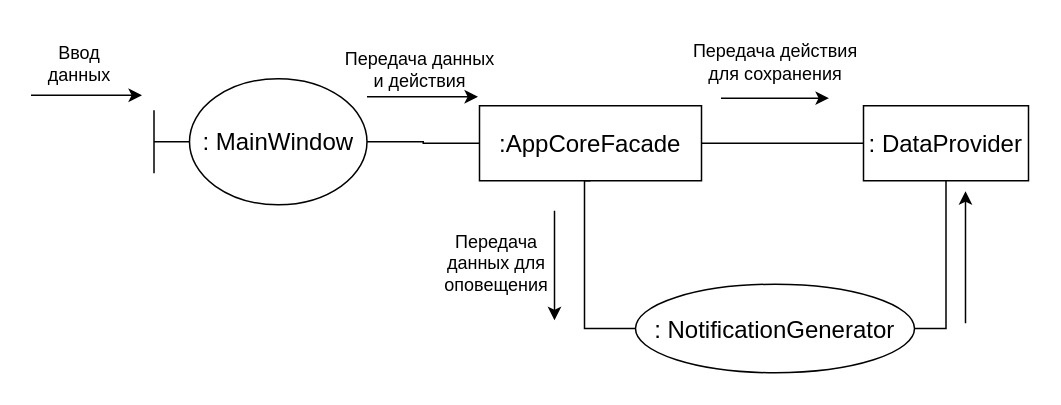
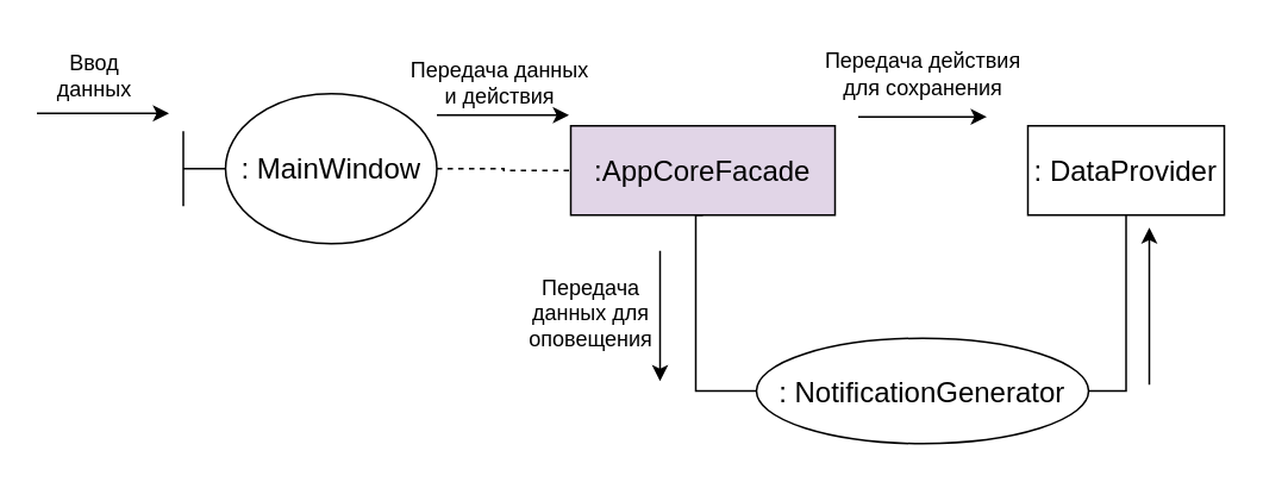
- <mxCell id="2" value="" style="edgeStyle=orthogonalEdgeStyle;rounded=0;orthogonalLoop=1;jettySize=auto;html=1;endArrow=none;endFill=0;" edge="1" parent="1" source="3" target="5"><mxGeometry relative="1" as="geometry" /></mxCell>
+ <mxCell id="2" value="" style="edgeStyle=orthogonalEdgeStyle;rounded=0;orthogonalLoop=1;jettySize=auto;html=1;endArrow=none;endFill=0;dashed=1;" edge="1" parent="1" source="3" target="5"><mxGeometry relative="1" as="geometry" /></mxCell>
- <mxCell id="5" value="&lt;font style=&quot;font-size: 16px;&quot;&gt;:AppCoreFacade&lt;/font&gt;" style="html=1;whiteSpace=wrap;" vertex="1" parent="1"><mxGeometry x="319" y="70" width="148" height="50" as="geometry" /></mxCell>
+ <mxCell id="5" value="&lt;font style=&quot;font-size: 16px;&quot;&gt;:AppCoreFacade&lt;/font&gt;" style="html=1;whiteSpace=wrap;fillColor=#e1d5e7;" vertex="1" parent="1"><mxGeometry x="319" y="70" width="148" height="50" as="geometry" /></mxCell>
- <mxCell id="4" value="" style="edgeStyle=orthogonalEdgeStyle;rounded=0;orthogonalLoop=1;jettySize=auto;html=1;endArrow=none;endFill=0;" edge="1" parent="1" source="5" target="6"><mxGeometry relative="1" as="geometry" /></mxCell>
